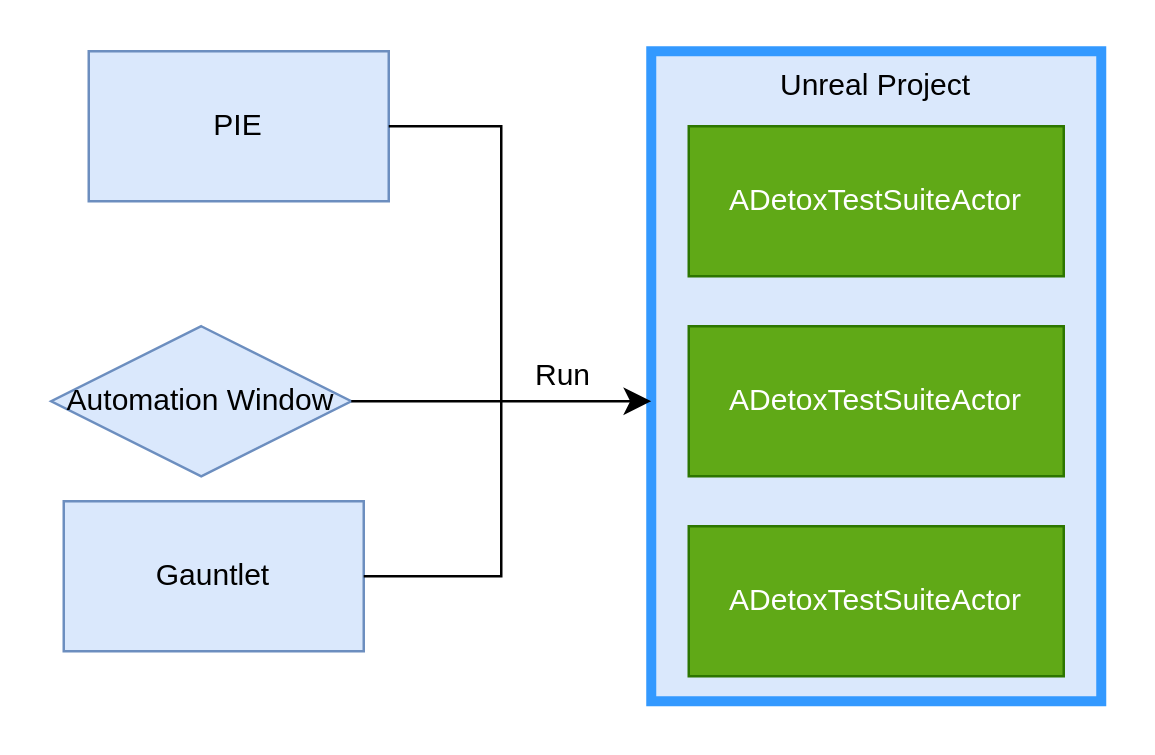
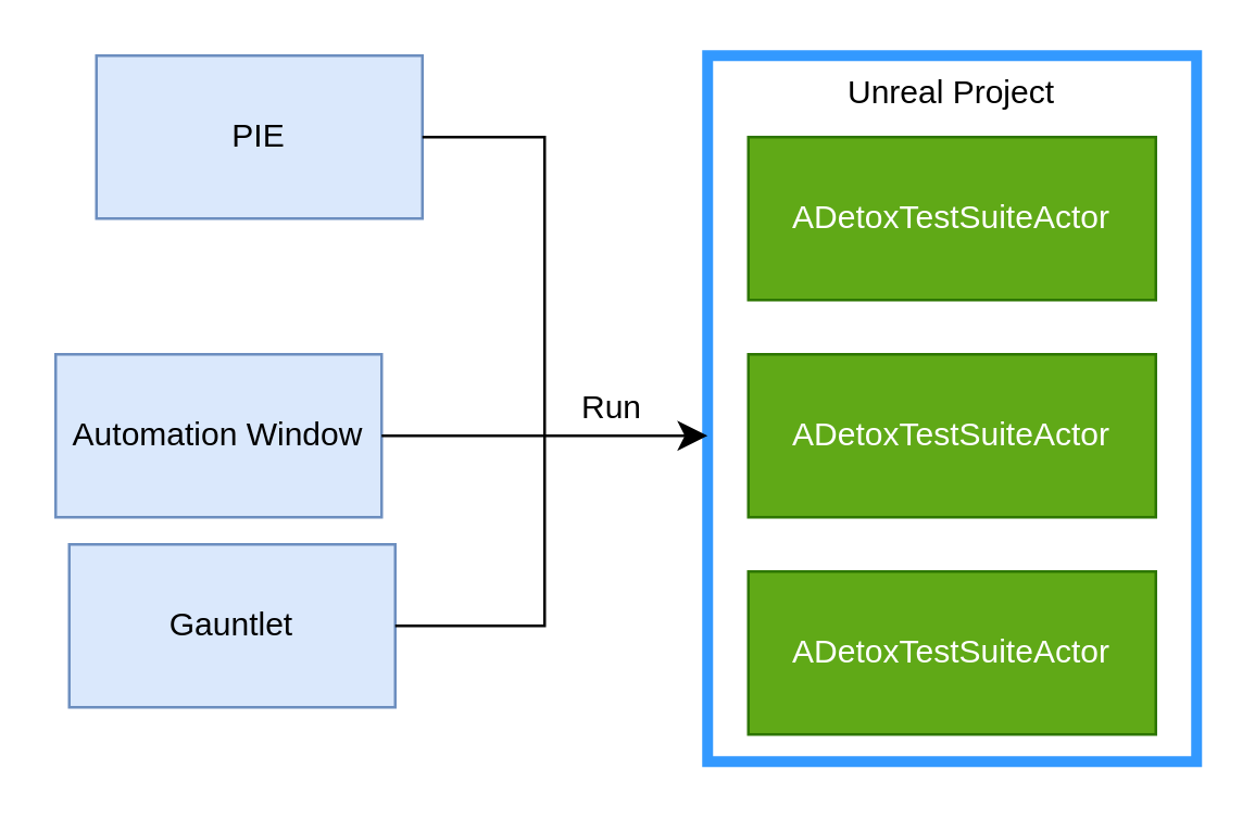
- <mxCell id="5" value="Unreal Project" style="rounded=0;whiteSpace=wrap;html=1;align=center;verticalAlign=top;strokeColor=#3399FF;strokeWidth=4;fillColor=#dae8fc;" vertex="1" parent="1"><mxGeometry x="260" y="20" width="180" height="260" as="geometry" /></mxCell>
+ <mxCell id="5" value="Unreal Project" style="rounded=0;whiteSpace=wrap;html=1;align=center;verticalAlign=top;strokeColor=#3399FF;strokeWidth=4;" vertex="1" parent="1"><mxGeometry x="260" y="20" width="180" height="260" as="geometry" /></mxCell>
- <mxCell id="3" value="Automation Window" style="rhombus;whiteSpace=wrap;html=1;fillColor=#dae8fc;strokeColor=#6c8ebf;" vertex="1" parent="1"><mxGeometry x="20" y="130" width="120" height="60" as="geometry" /></mxCell>
+ <mxCell id="3" value="Automation Window" style="rounded=0;whiteSpace=wrap;html=1;fillColor=#dae8fc;strokeColor=#6c8ebf;" vertex="1" parent="1"><mxGeometry x="20" y="130" width="120" height="60" as="geometry" /></mxCell>
